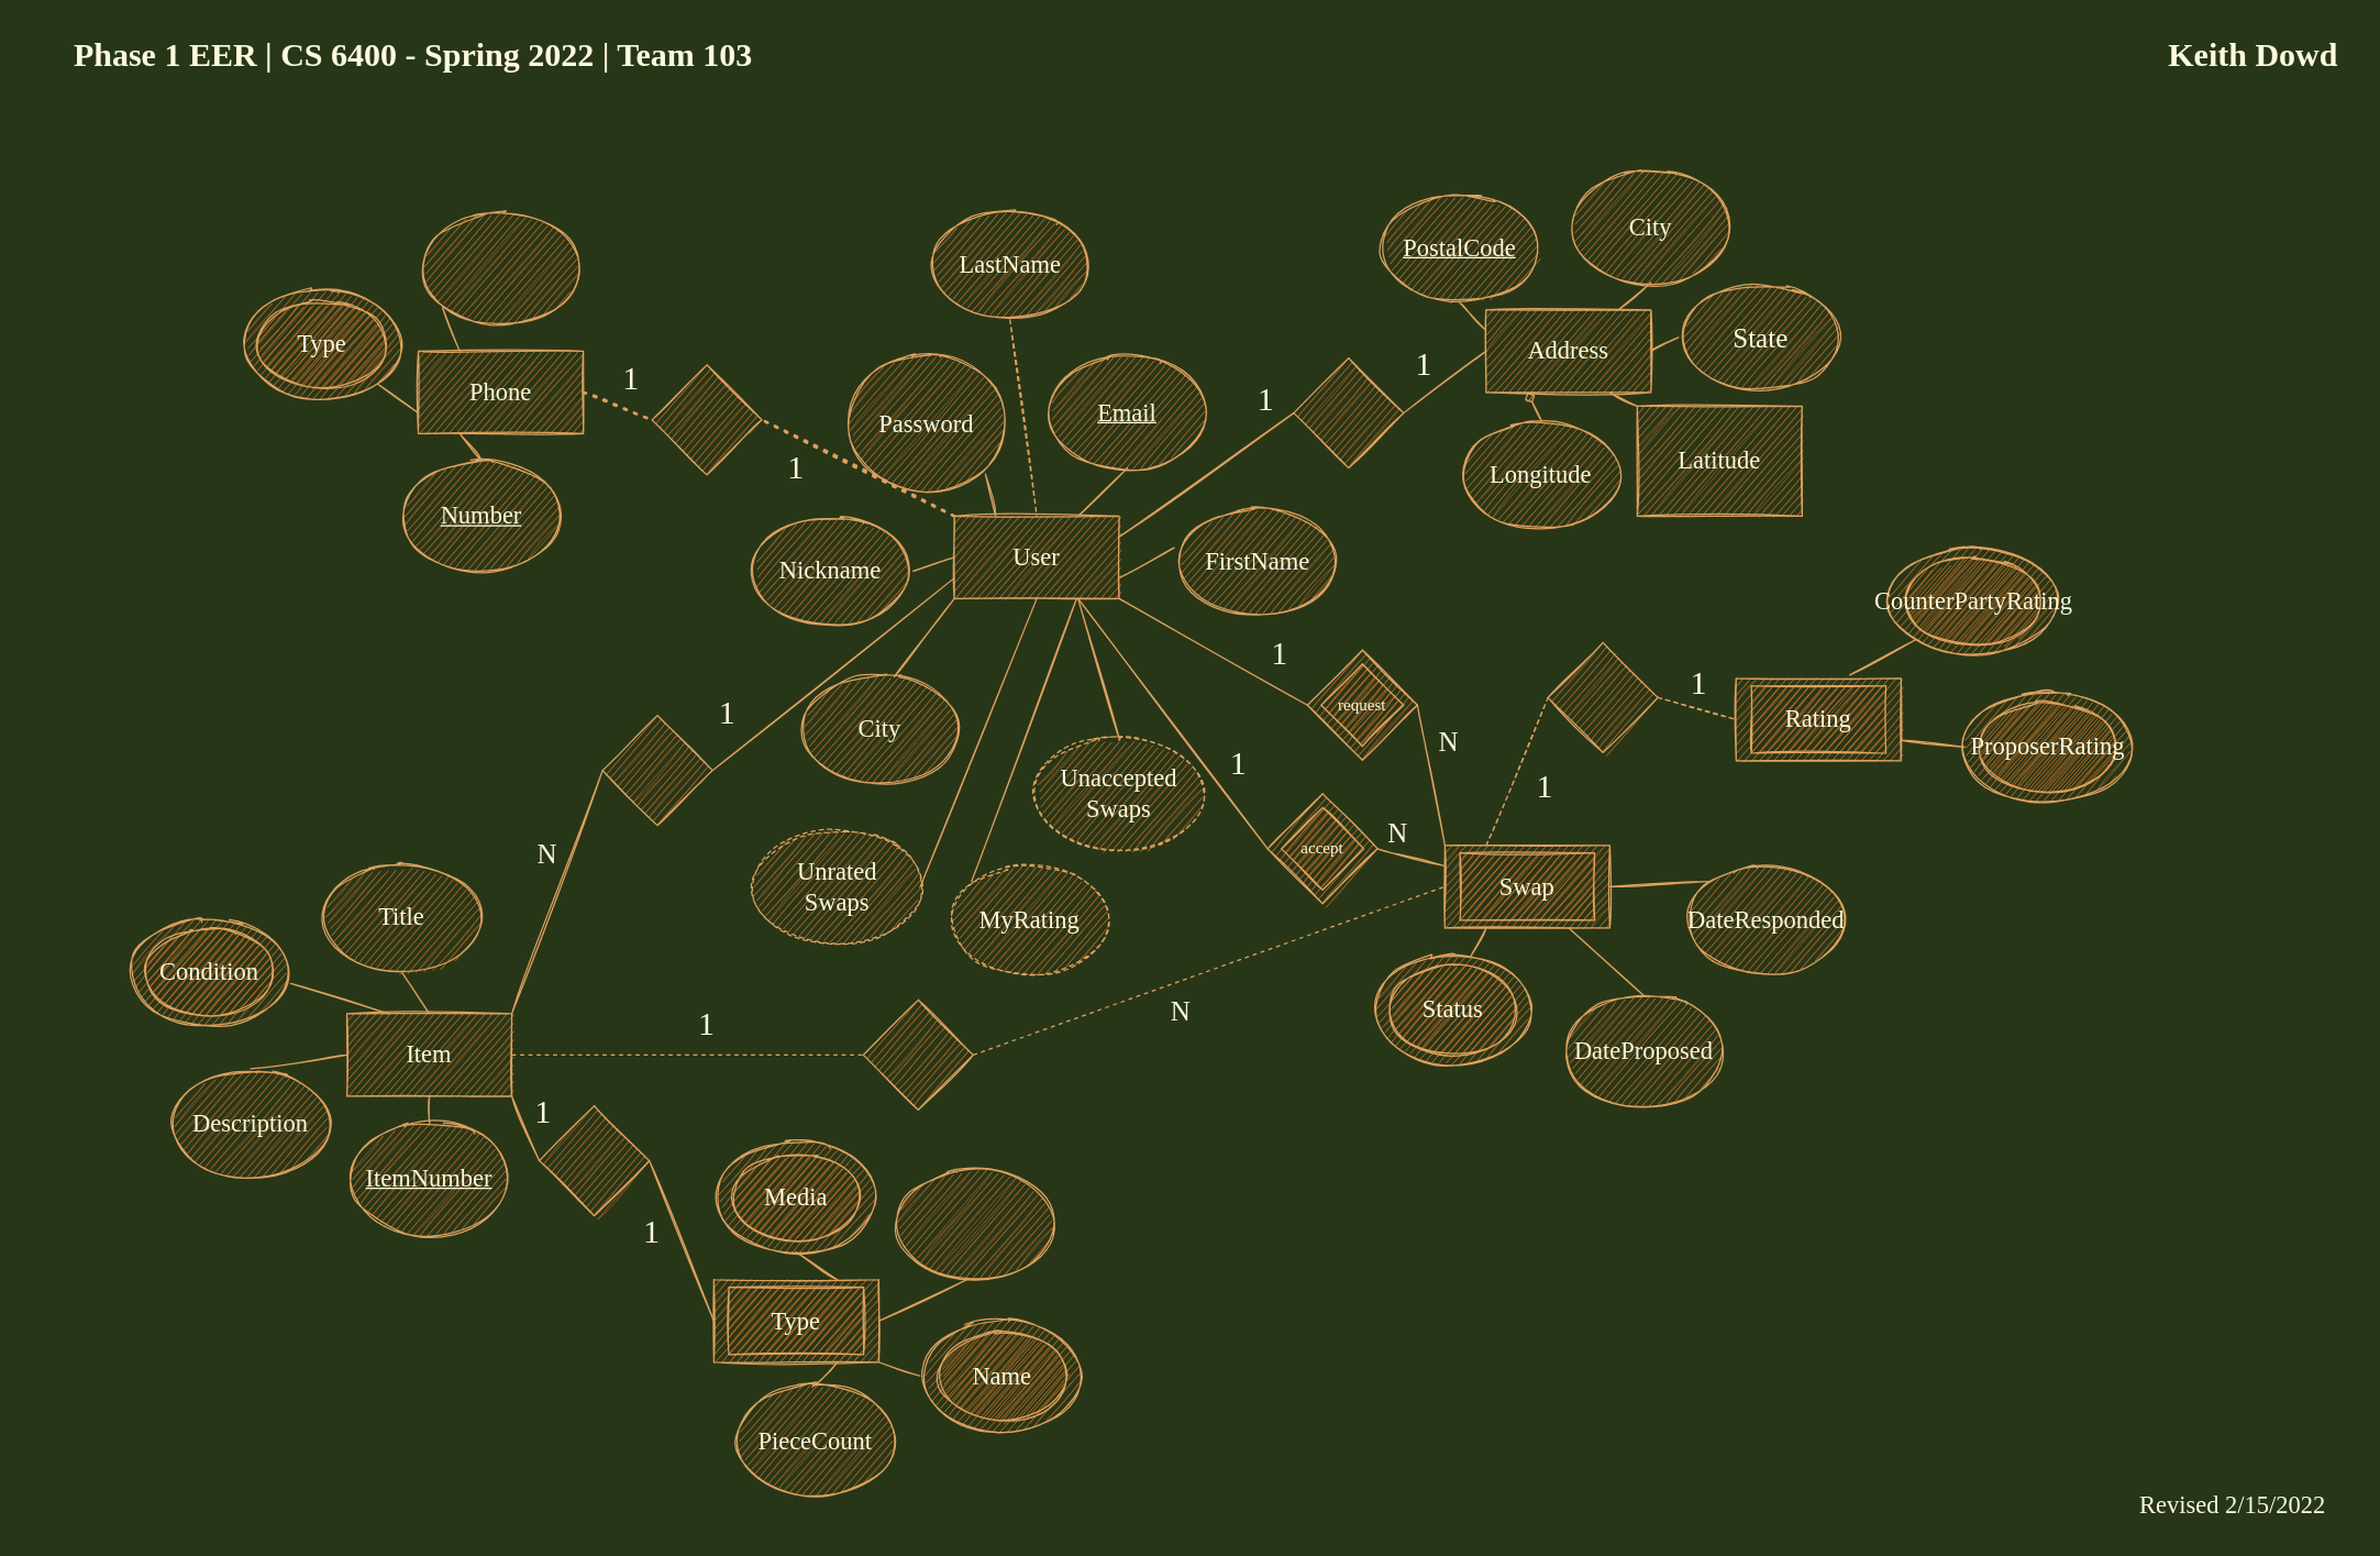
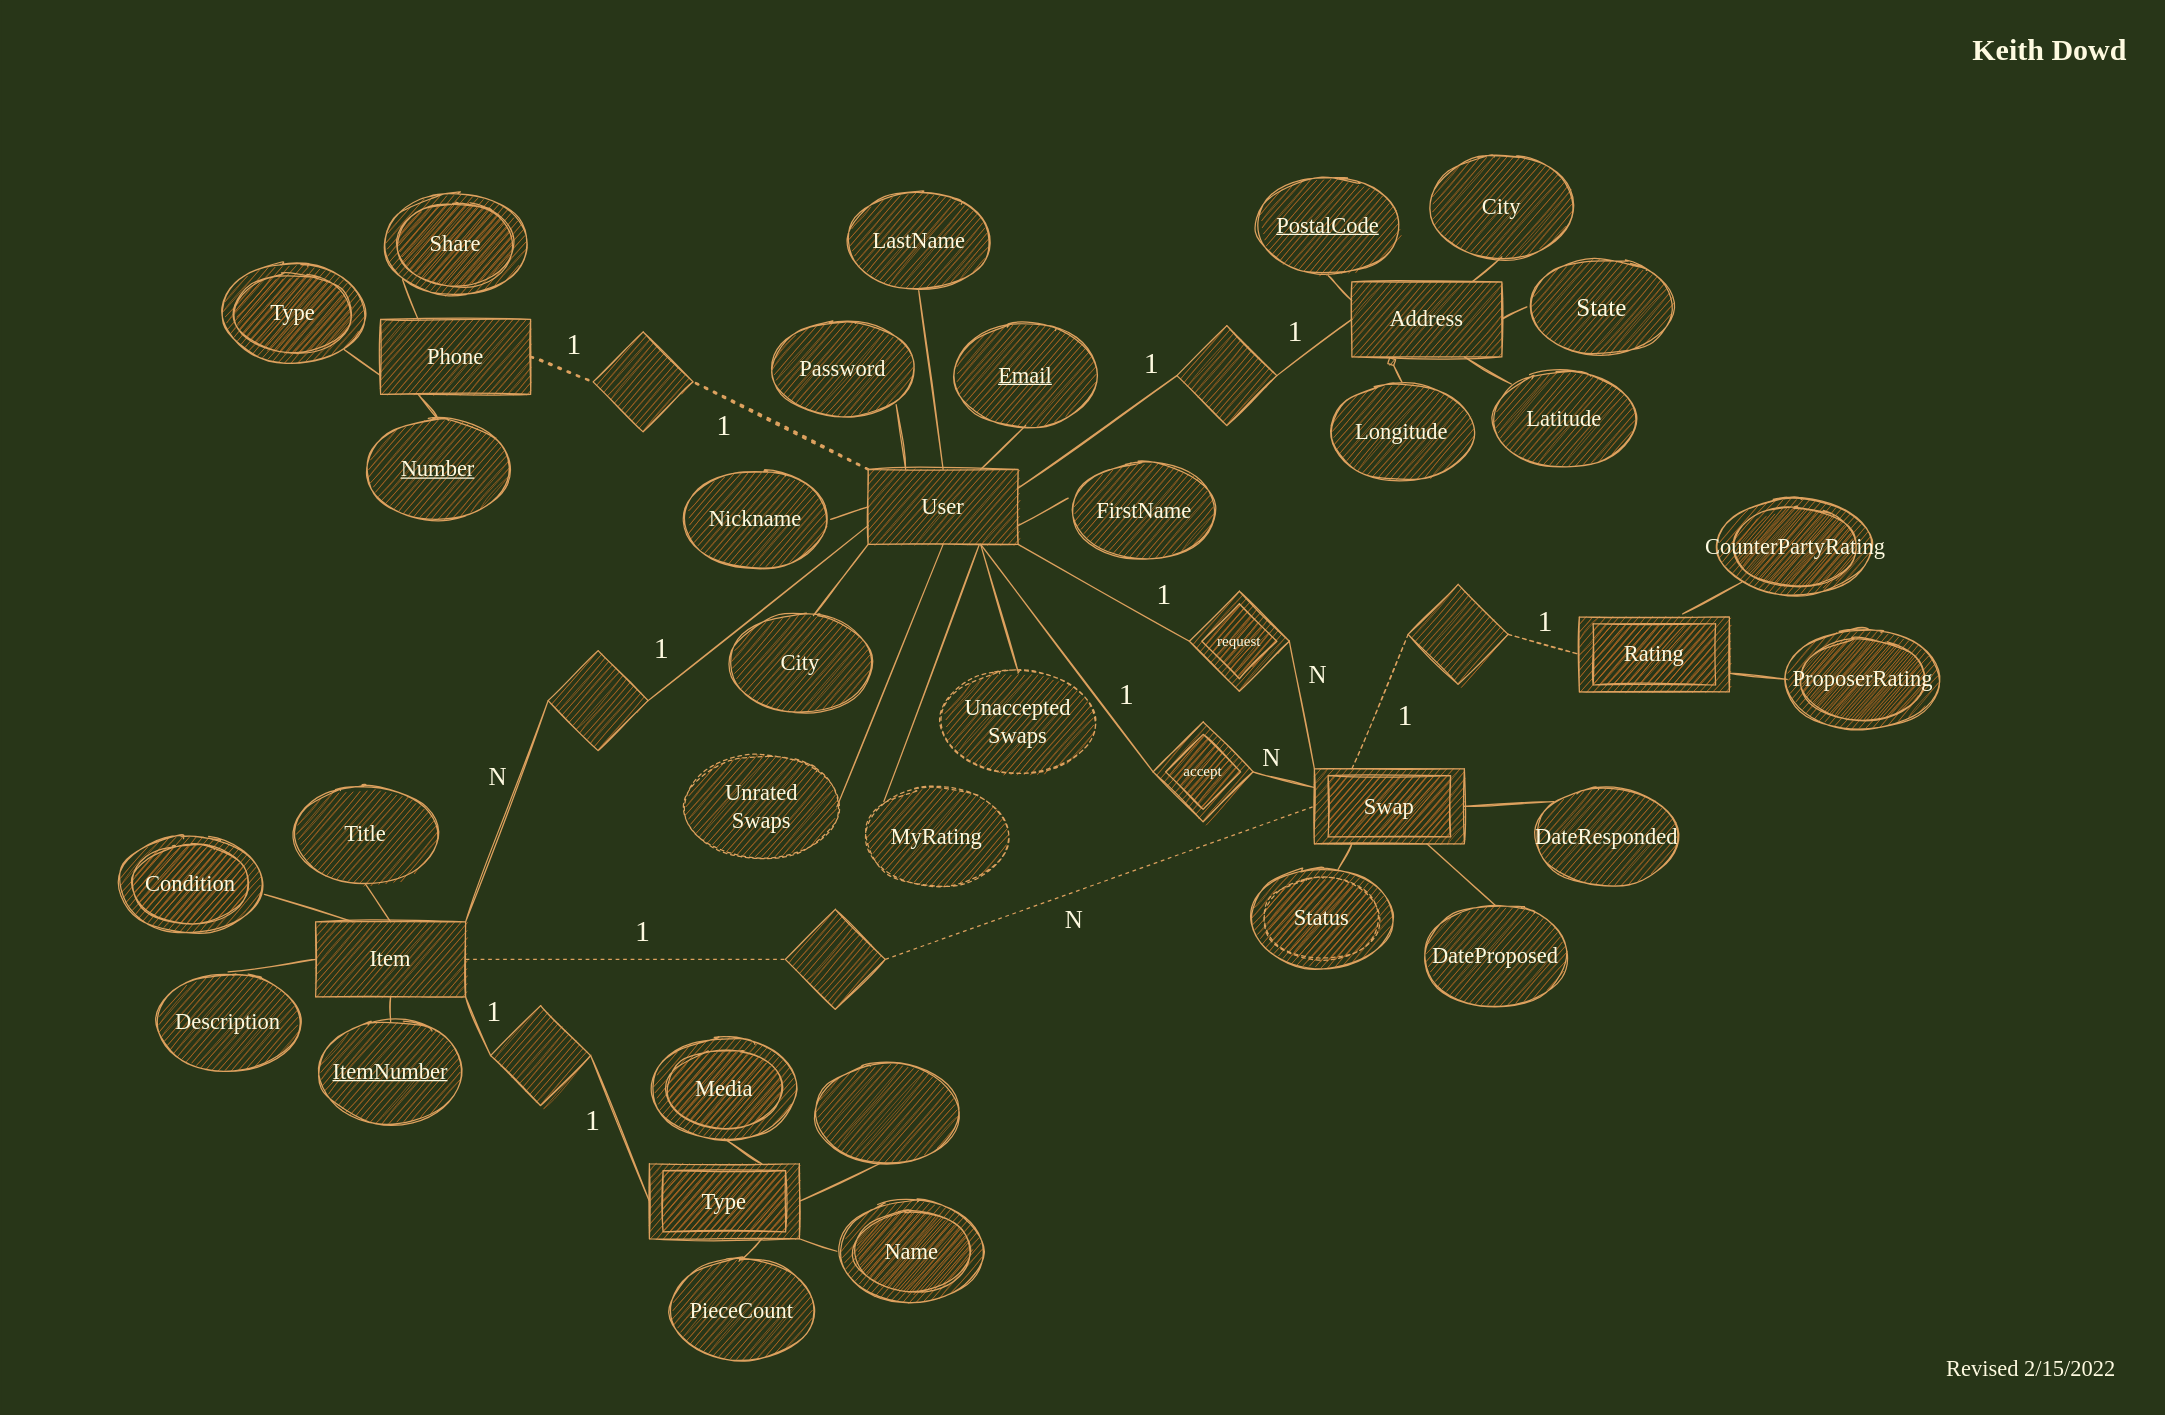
- <mxCell id="122" value="Phase 1 EER | CS 6400 - Spring 2022 | Team 103" style="text;strokeColor=none;fillColor=none;html=1;fontSize=24;fontStyle=1;verticalAlign=middle;align=center;rounded=0;sketch=0;fontFamily=Architects Daughter;fontSource=https%3A%2F%2Ffonts.googleapis.com%2Fcss%3Ffamily%3DArchitects%2BDaughter;fontColor=#FEFAE0;" vertex="1" parent="1"><mxGeometry x="20" y="20" width="560" height="40" as="geometry" /></mxCell>
+ <mxCell id="55" value="Share" style="ellipse;whiteSpace=wrap;html=1;rounded=0;sketch=1;fontFamily=Architects Daughter;fontSource=https%3A%2F%2Ffonts.googleapis.com%2Fcss%3Ffamily%3DArchitects%2BDaughter;fontSize=18;labelBackgroundColor=none;fillColor=#BC6C25;strokeColor=#DDA15E;fontColor=#FEFAE0;" vertex="1" parent="1"><mxGeometry x="315.25" y="162.5" width="97.5" height="65" as="geometry" /></mxCell>
- <mxCell id="23" value="" style="endArrow=none;html=1;rounded=0;fontFamily=Architects Daughter;fontSource=https%3A%2F%2Ffonts.googleapis.com%2Fcss%3Ffamily%3DArchitects%2BDaughter;fontSize=18;exitX=0.5;exitY=1;exitDx=0;exitDy=0;sketch=1;entryX=0.5;entryY=0;entryDx=0;entryDy=0;labelBackgroundColor=#283618;strokeColor=#DDA15E;fontColor=#FEFAE0;dashed=1;" edge="1" parent="1" source="6" target="2"><mxGeometry width="50" height="50" relative="1" as="geometry"><mxPoint x="994" y="355" as="sourcePoint" /><mxPoint x="759" y="444" as="targetPoint" /></mxGeometry></mxCell>
+ <mxCell id="23" value="" style="endArrow=none;html=1;rounded=0;fontFamily=Architects Daughter;fontSource=https%3A%2F%2Ffonts.googleapis.com%2Fcss%3Ffamily%3DArchitects%2BDaughter;fontSize=18;exitX=0.5;exitY=1;exitDx=0;exitDy=0;sketch=1;entryX=0.5;entryY=0;entryDx=0;entryDy=0;labelBackgroundColor=#283618;strokeColor=#DDA15E;fontColor=#FEFAE0;" edge="1" parent="1" source="6" target="2"><mxGeometry width="50" height="50" relative="1" as="geometry"><mxPoint x="994" y="355" as="sourcePoint" /><mxPoint x="759" y="444" as="targetPoint" /></mxGeometry></mxCell>
- <mxCell id="4" value="Password" style="ellipse;whiteSpace=wrap;html=1;fontSize=18;rounded=0;fontFamily=Architects Daughter;fontSource=https%3A%2F%2Ffonts.googleapis.com%2Fcss%3Ffamily%3DArchitects%2BDaughter;sketch=1;fillColor=#BC6C25;strokeColor=#DDA15E;fontColor=#FEFAE0;" vertex="1" parent="1"><mxGeometry x="614" y="255" width="120" height="105" as="geometry" /></mxCell>
+ <mxCell id="4" value="Password" style="ellipse;whiteSpace=wrap;html=1;fontSize=18;rounded=0;fontFamily=Architects Daughter;fontSource=https%3A%2F%2Ffonts.googleapis.com%2Fcss%3Ffamily%3DArchitects%2BDaughter;sketch=1;fillColor=#BC6C25;strokeColor=#DDA15E;fontColor=#FEFAE0;" vertex="1" parent="1"><mxGeometry x="614" y="255" width="120" height="80" as="geometry" /></mxCell>
- <mxCell id="13" value="Latitude" style="whiteSpace=wrap;html=1;fontSize=18;fontFamily=Architects Daughter;fontSource=https%3A%2F%2Ffonts.googleapis.com%2Fcss%3Ffamily%3DArchitects%2BDaughter;sketch=1;fillColor=#BC6C25;strokeColor=#DDA15E;fontColor=#FEFAE0;rounded=0;" vertex="1" parent="1"><mxGeometry x="1191" y="295" width="120" height="80" as="geometry" /></mxCell>
+ <mxCell id="13" value="Latitude" style="ellipse;whiteSpace=wrap;html=1;fontSize=18;rounded=0;fontFamily=Architects Daughter;fontSource=https%3A%2F%2Ffonts.googleapis.com%2Fcss%3Ffamily%3DArchitects%2BDaughter;sketch=1;fillColor=#BC6C25;strokeColor=#DDA15E;fontColor=#FEFAE0;" vertex="1" parent="1"><mxGeometry x="1191" y="295" width="120" height="80" as="geometry" /></mxCell>
- <mxCell id="97" value="Status" style="ellipse;whiteSpace=wrap;html=1;rounded=0;sketch=1;fontFamily=Architects Daughter;fontSource=https%3A%2F%2Ffonts.googleapis.com%2Fcss%3Ffamily%3DArchitects%2BDaughter;fontSize=18;labelBackgroundColor=none;fillColor=#BC6C25;strokeColor=#DDA15E;fontColor=#FEFAE0;" vertex="1" parent="95"><mxGeometry x="11.25" y="7.5" width="97.5" height="65" as="geometry" /></mxCell>
+ <mxCell id="97" value="Status" style="ellipse;whiteSpace=wrap;html=1;rounded=0;sketch=1;fontFamily=Architects Daughter;fontSource=https%3A%2F%2Ffonts.googleapis.com%2Fcss%3Ffamily%3DArchitects%2BDaughter;fontSize=18;labelBackgroundColor=none;fillColor=#BC6C25;strokeColor=#DDA15E;fontColor=#FEFAE0;dashed=1;" vertex="1" parent="95"><mxGeometry x="11.25" y="7.5" width="97.5" height="65" as="geometry" /></mxCell>
